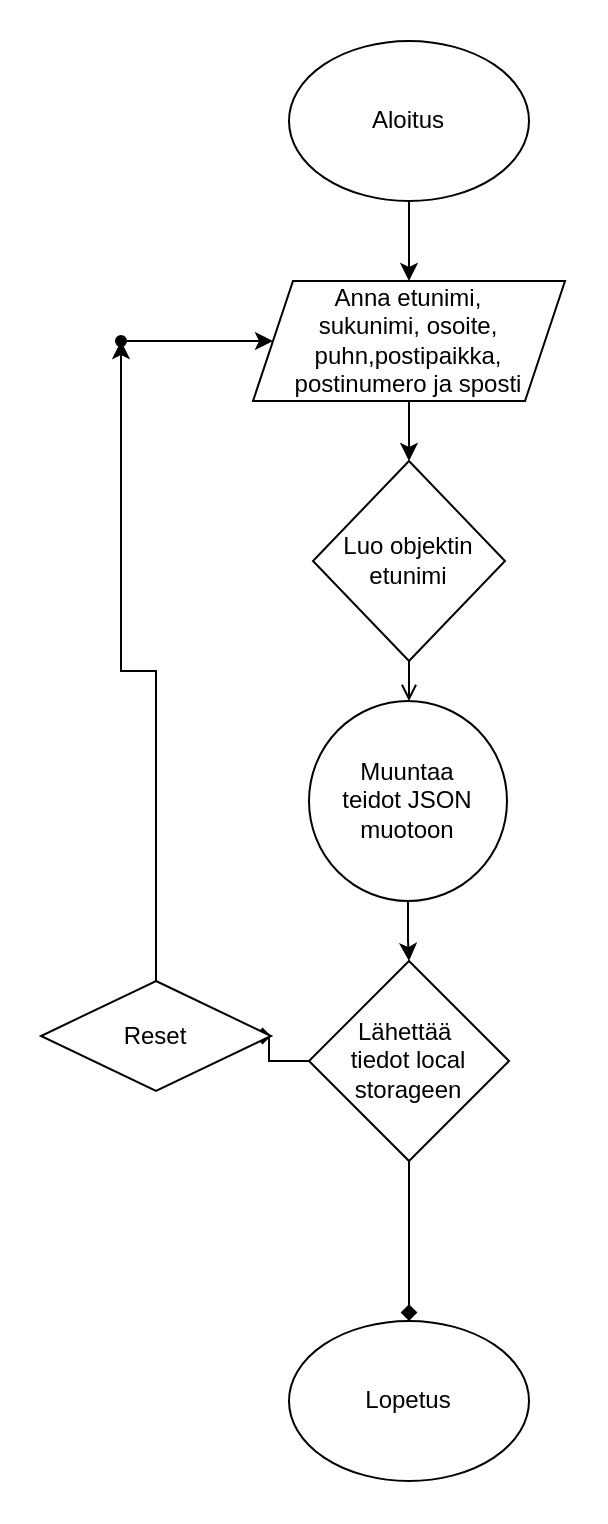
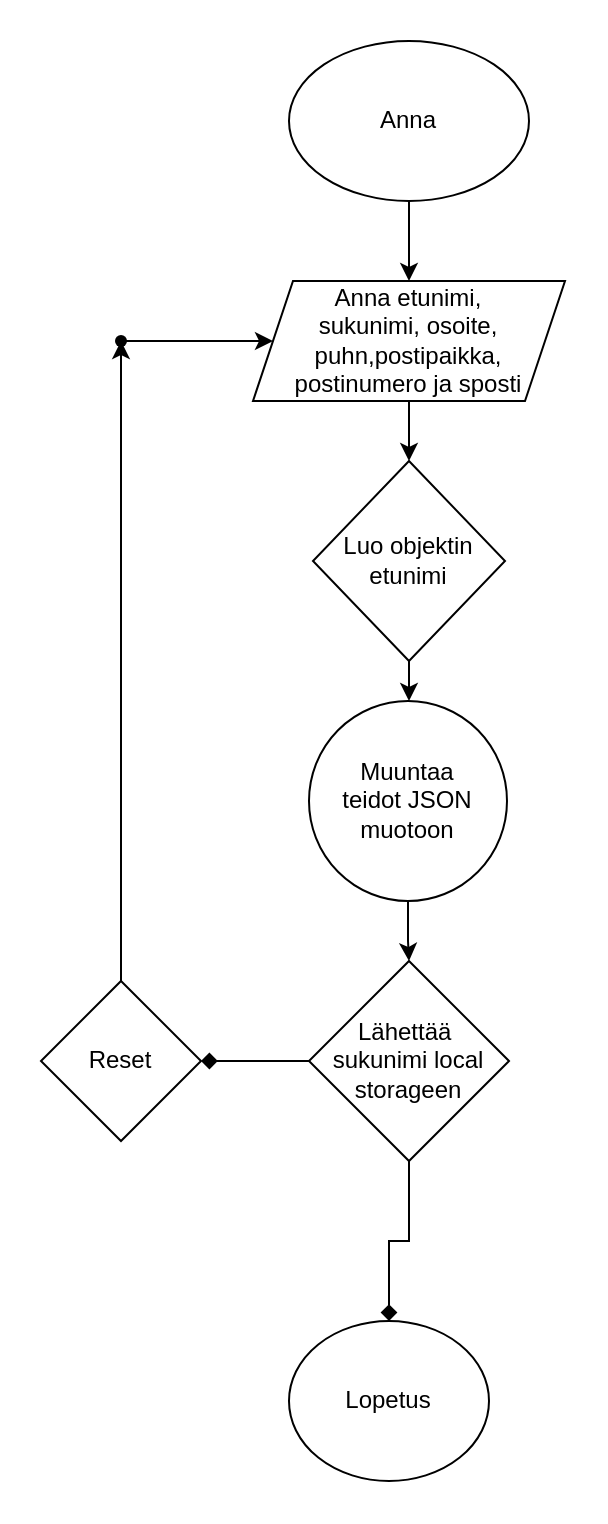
- <mxCell id="3" value="Aloitus" style="ellipse;whiteSpace=wrap;html=1;" vertex="1" parent="1"><mxGeometry x="144" y="20" width="120" height="80" as="geometry" /></mxCell>
+ <mxCell id="3" value="Anna" style="ellipse;whiteSpace=wrap;html=1;" vertex="1" parent="1"><mxGeometry x="144" y="20" width="120" height="80" as="geometry" /></mxCell>
- <mxCell id="6" value="" style="edgeStyle=orthogonalEdgeStyle;rounded=0;orthogonalLoop=1;jettySize=auto;html=1;endArrow=open;" edge="1" parent="1" source="7" target="9"><mxGeometry relative="1" as="geometry" /></mxCell>
+ <mxCell id="6" value="" style="edgeStyle=orthogonalEdgeStyle;rounded=0;orthogonalLoop=1;jettySize=auto;html=1;" edge="1" parent="1" source="7" target="9"><mxGeometry relative="1" as="geometry" /></mxCell>
- <mxCell id="14" value="Reset" style="rhombus;whiteSpace=wrap;html=1;" vertex="1" parent="1"><mxGeometry x="20" y="490" width="115" height="55" as="geometry" /></mxCell>
+ <mxCell id="14" value="Reset" style="rhombus;whiteSpace=wrap;html=1;" vertex="1" parent="1"><mxGeometry x="20" y="490" width="80" height="80" as="geometry" /></mxCell>
- <mxCell id="12" value="Lähettää&amp;nbsp;&lt;div&gt;tiedot local&lt;div&gt;storageen&lt;/div&gt;&lt;/div&gt;" style="rhombus;whiteSpace=wrap;html=1;" vertex="1" parent="1"><mxGeometry x="154" y="480" width="100" height="100" as="geometry" /></mxCell>
+ <mxCell id="12" value="Lähettää&amp;nbsp;&lt;div&gt;sukunimi local&lt;div&gt;storageen&lt;/div&gt;&lt;/div&gt;" style="rhombus;whiteSpace=wrap;html=1;" vertex="1" parent="1"><mxGeometry x="154" y="480" width="100" height="100" as="geometry" /></mxCell>
- <mxCell id="17" value="Lopetus" style="ellipse;whiteSpace=wrap;html=1;" vertex="1" parent="1"><mxGeometry x="144" y="660" width="120" height="80" as="geometry" /></mxCell>
+ <mxCell id="17" value="Lopetus" style="ellipse;whiteSpace=wrap;html=1;" vertex="1" parent="1"><mxGeometry x="144" y="660" width="100" height="80" as="geometry" /></mxCell>
